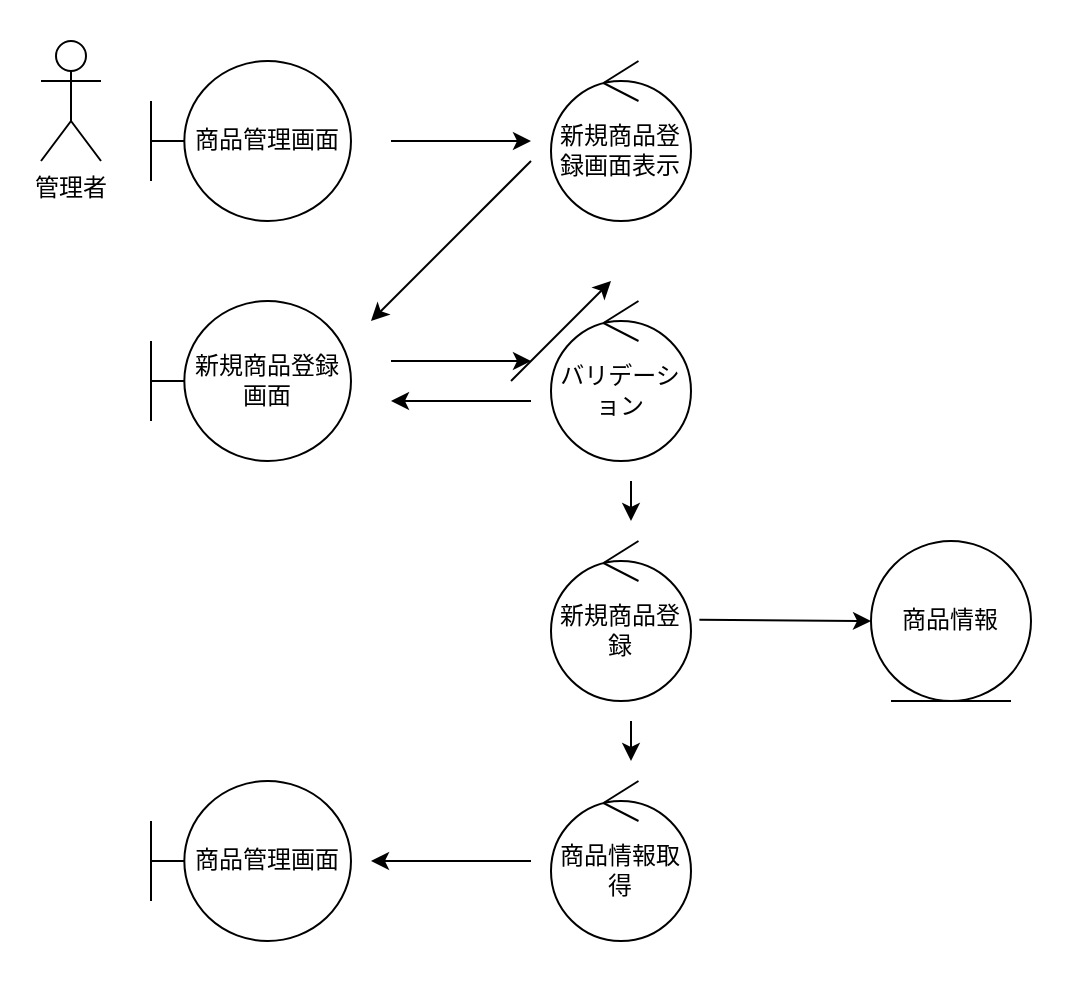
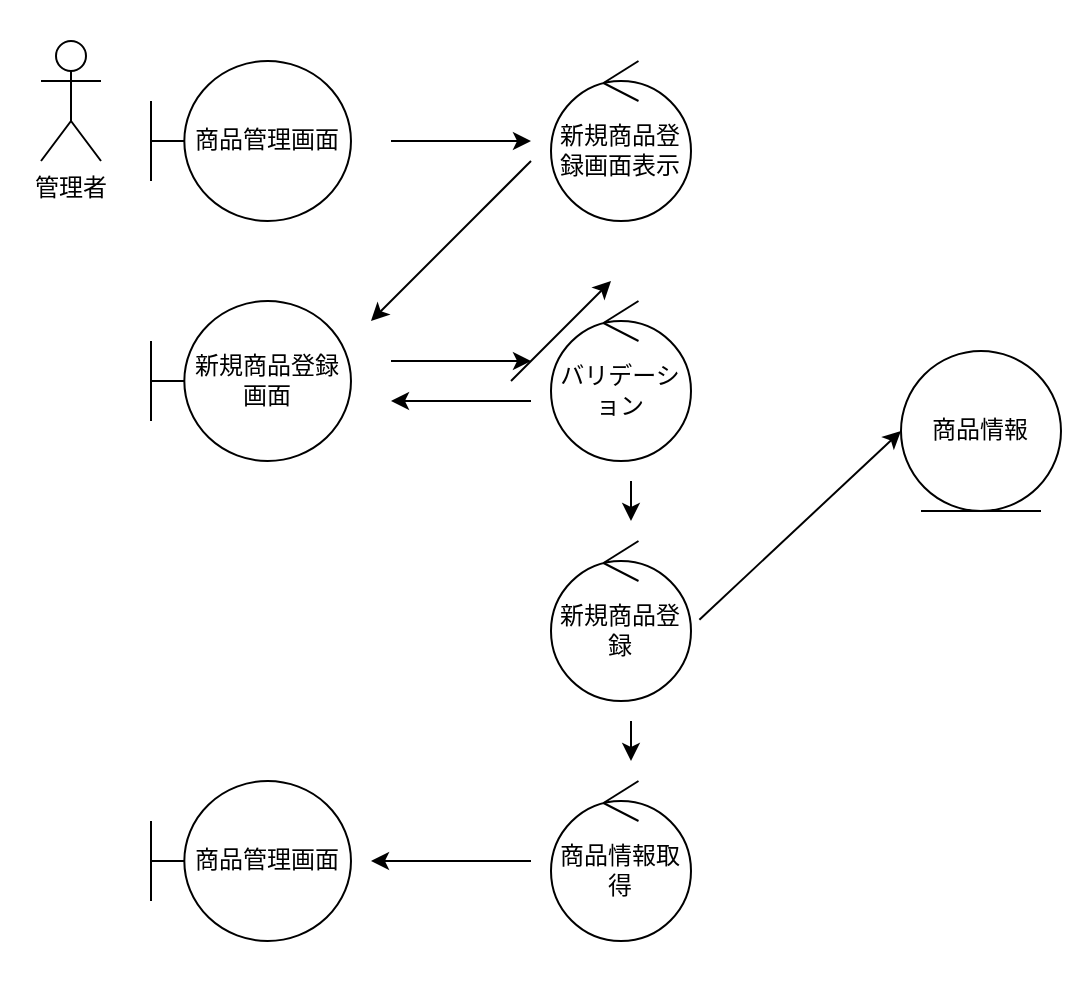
- <mxCell id="11" value="商品情報" style="ellipse;shape=umlEntity;whiteSpace=wrap;html=1;" vertex="1" parent="1"><mxGeometry x="435" y="270" width="80" height="80" as="geometry" /></mxCell>
+ <mxCell id="11" value="商品情報" style="ellipse;shape=umlEntity;whiteSpace=wrap;html=1;" vertex="1" parent="1"><mxGeometry x="450" y="175" width="80" height="80" as="geometry" /></mxCell>
